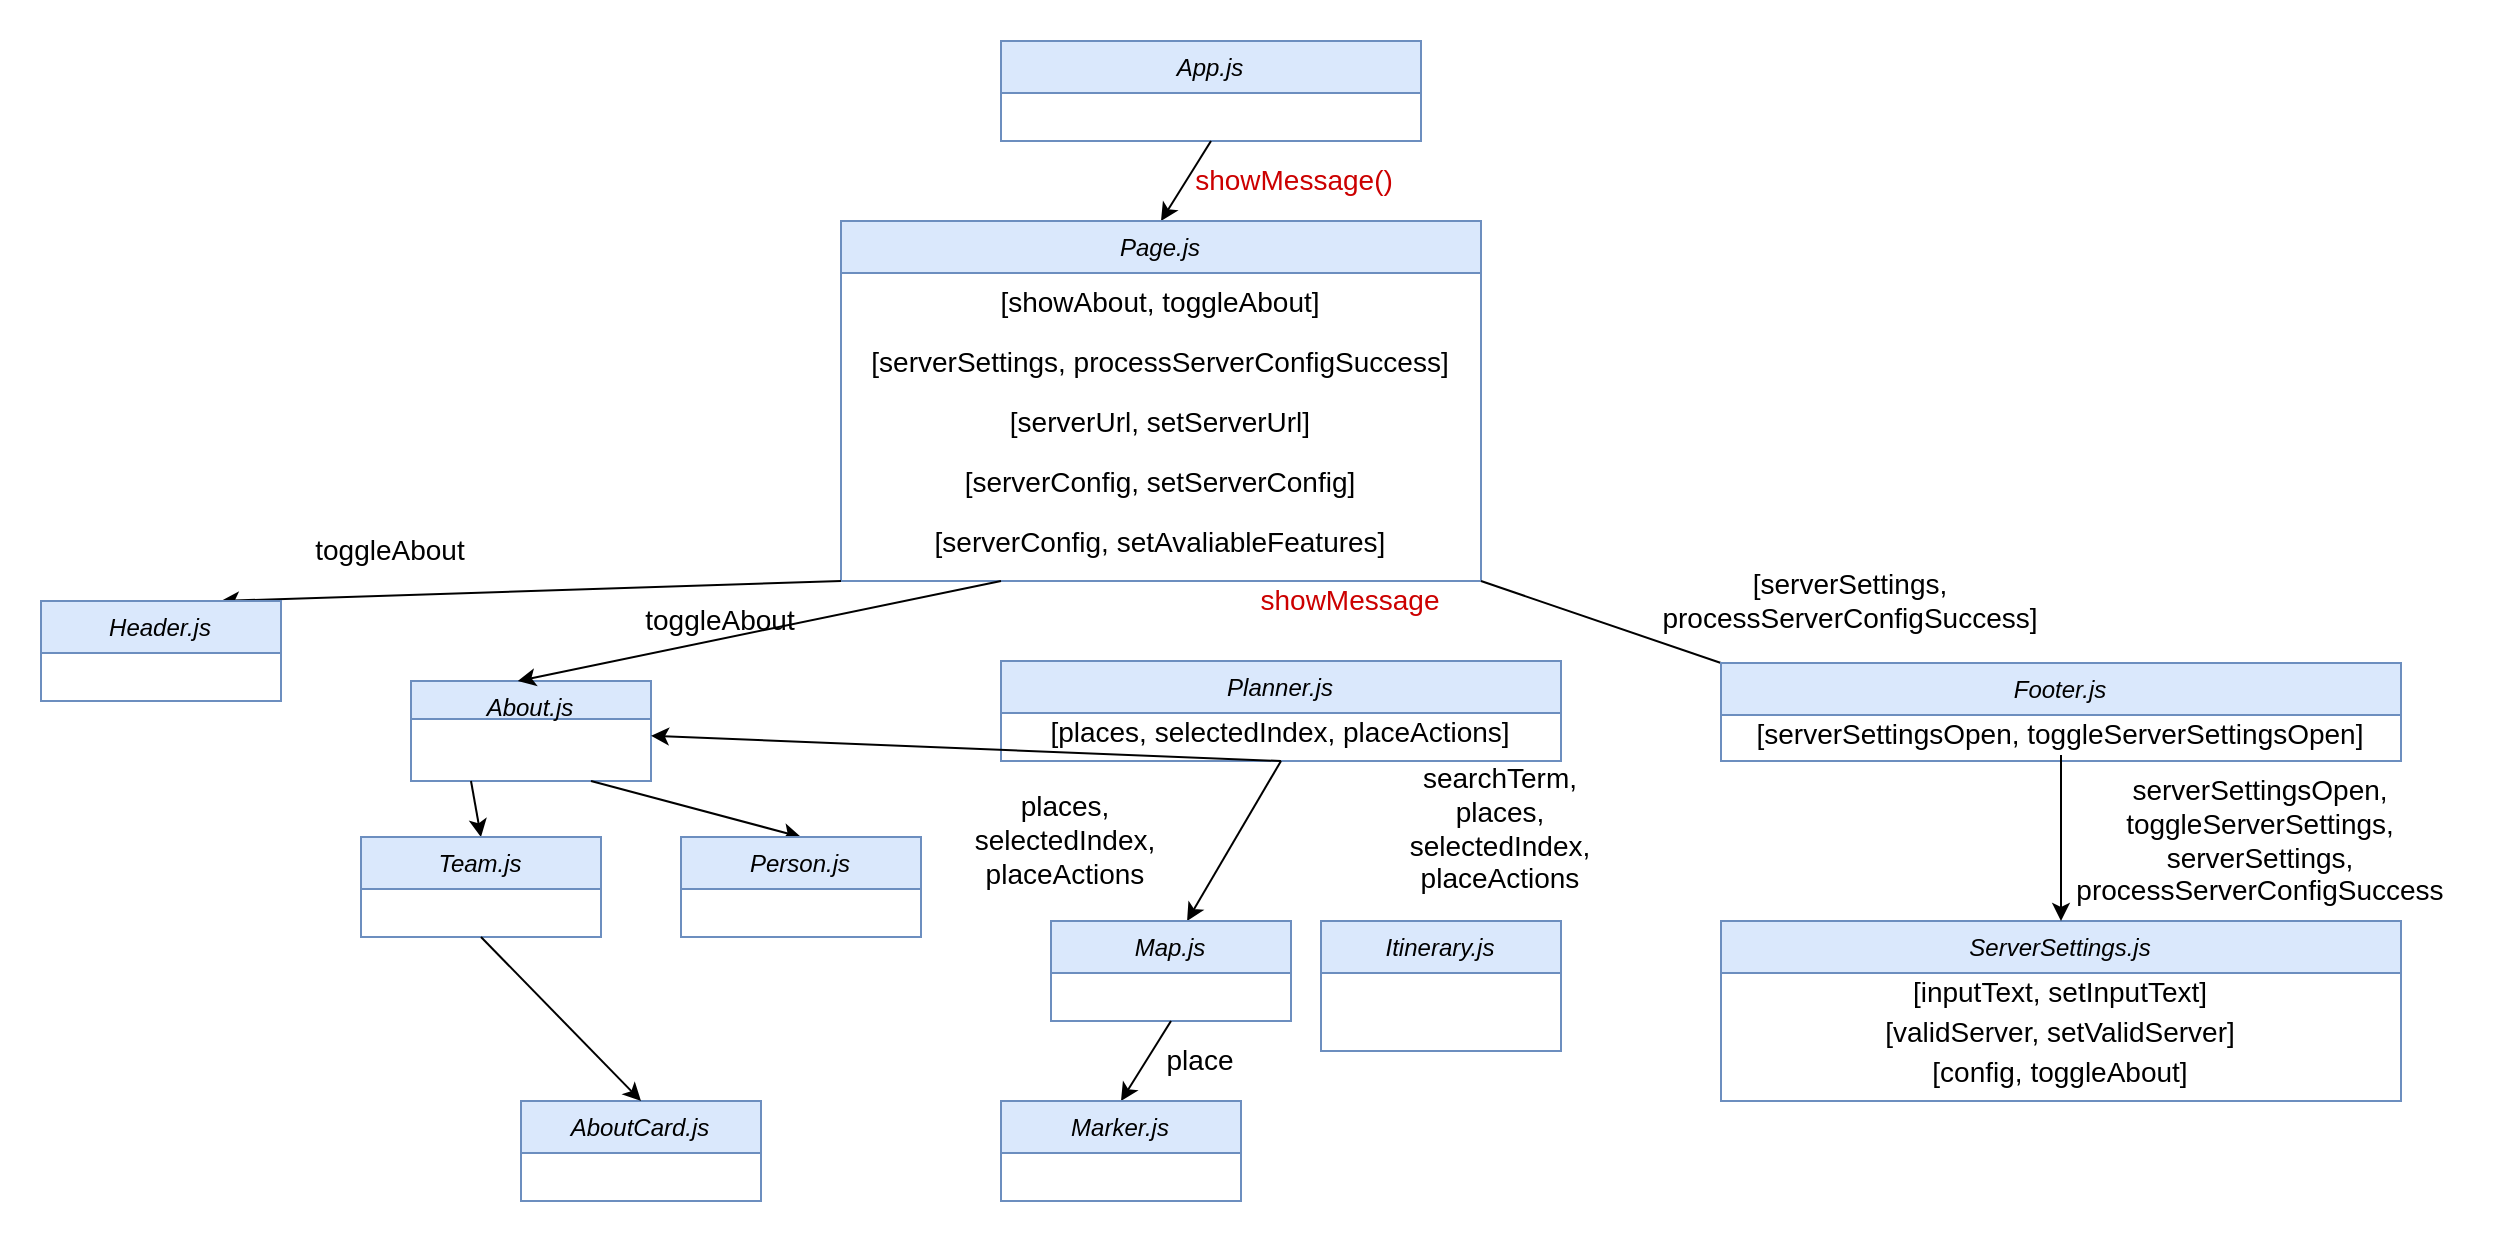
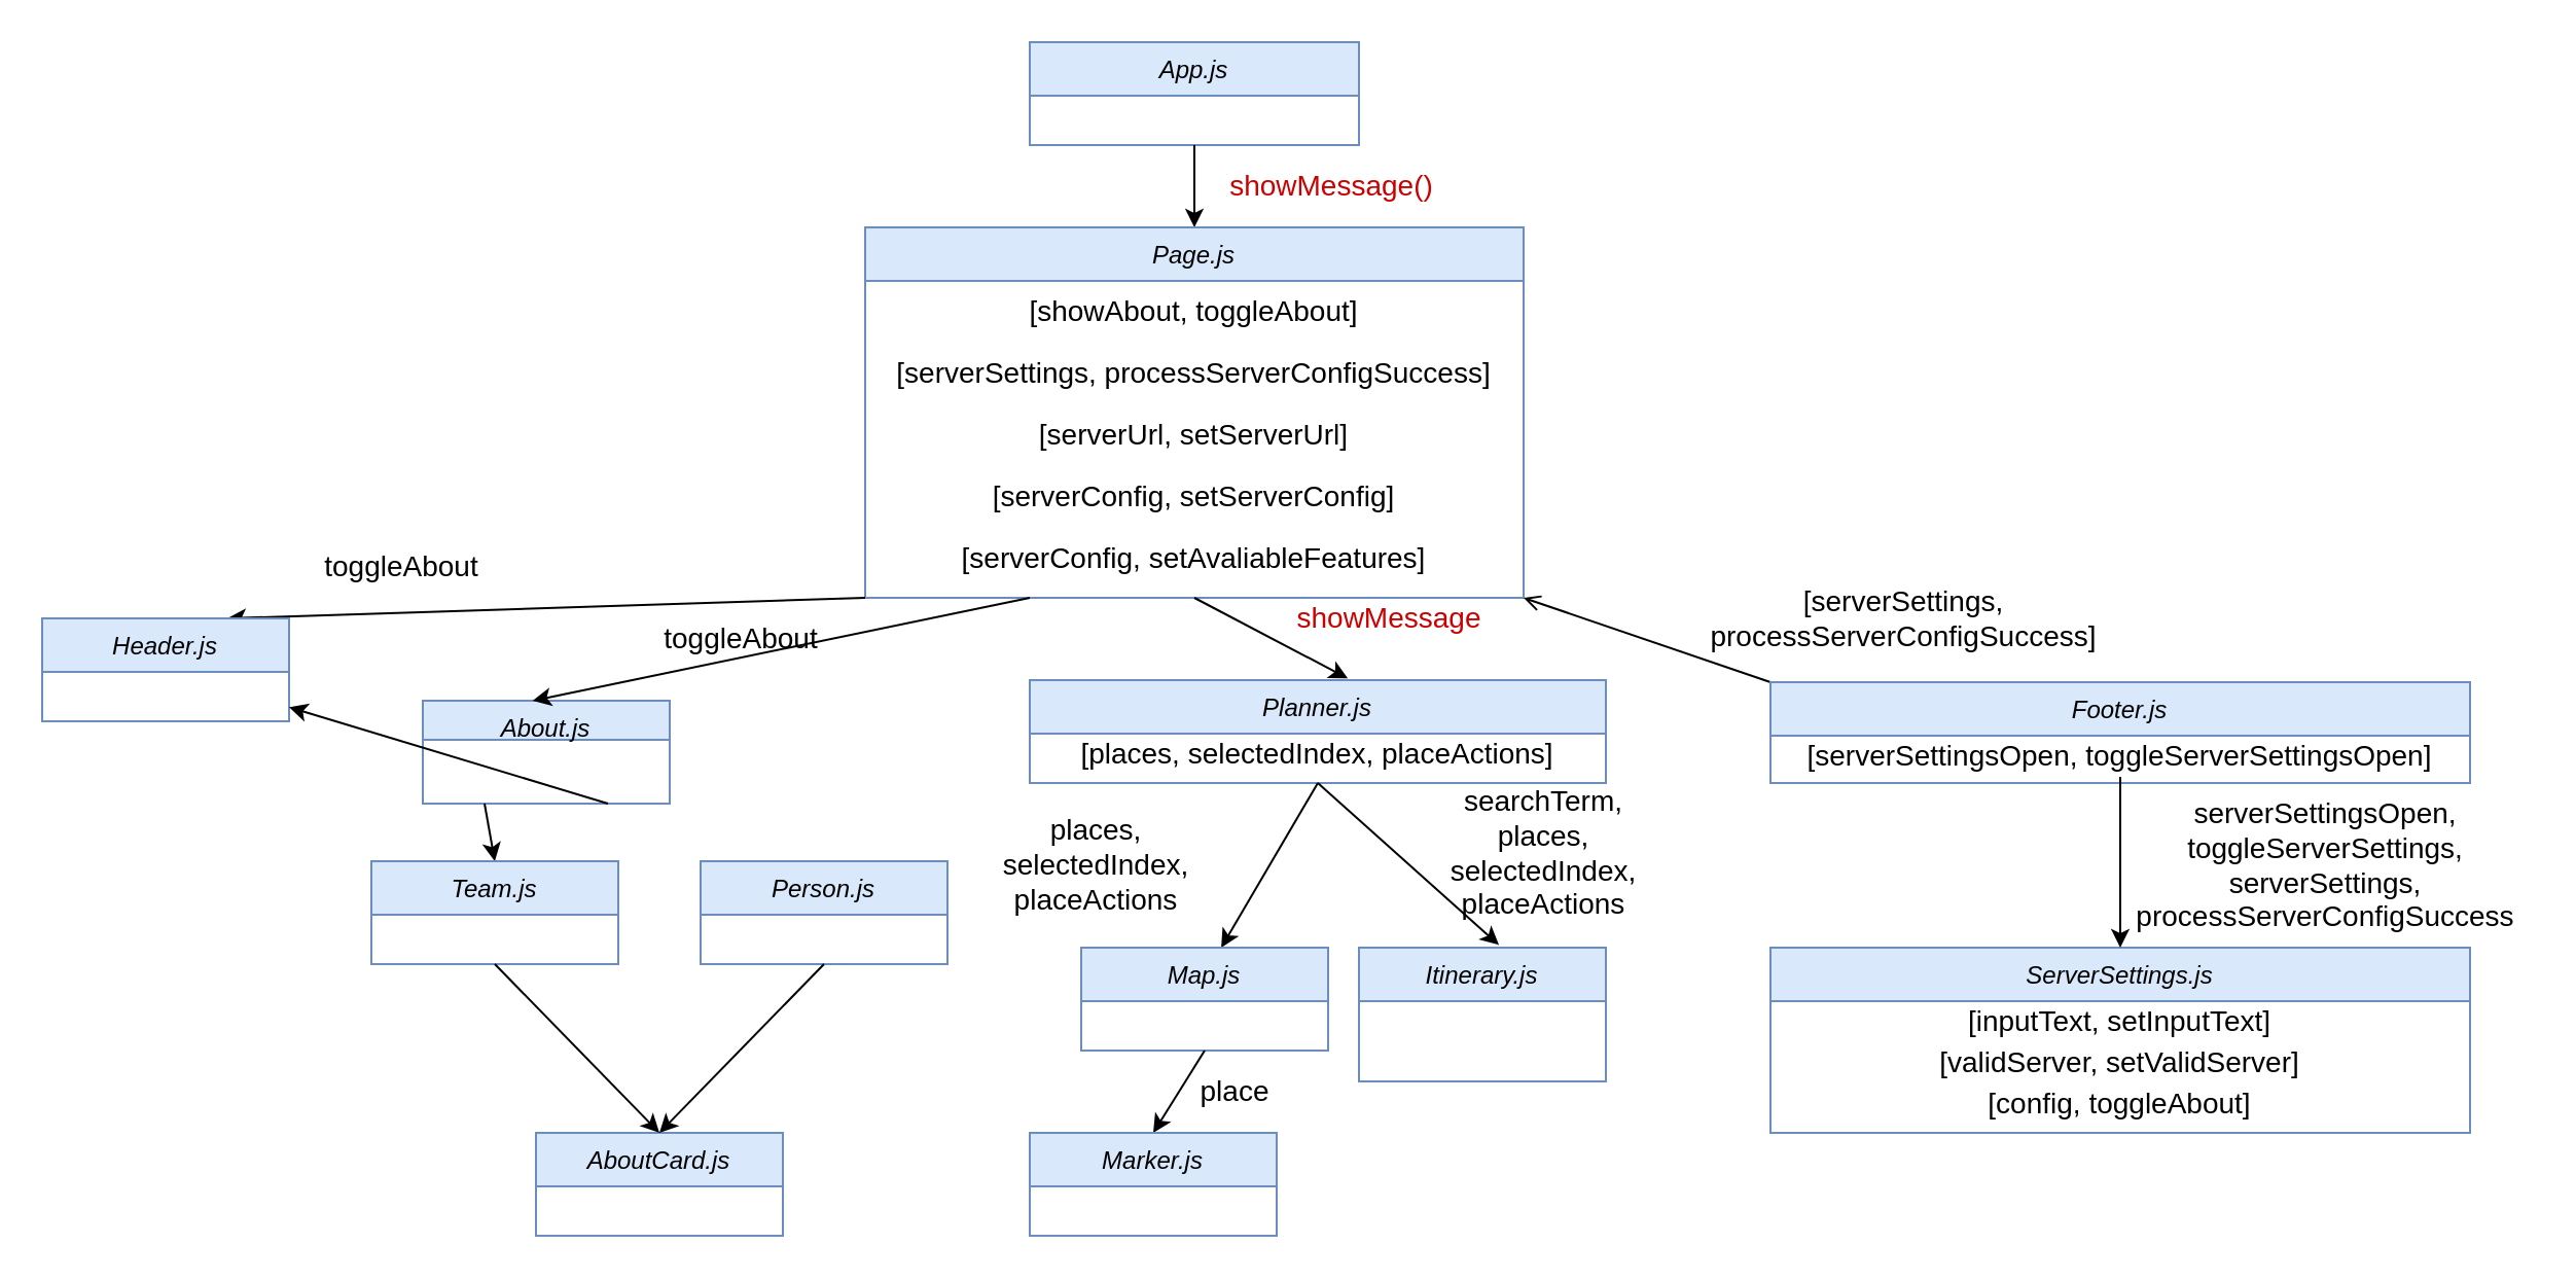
- <mxCell id="2" value="App.js" style="swimlane;fontStyle=2;align=center;verticalAlign=top;childLayout=stackLayout;horizontal=1;startSize=26;horizontalStack=0;resizeParent=1;resizeLast=0;collapsible=1;marginBottom=0;rounded=0;shadow=0;strokeWidth=1;fillColor=#dae8fc;strokeColor=#6c8ebf;" parent="1" vertex="1"><mxGeometry x="500" y="20" width="210" height="50" as="geometry"><mxRectangle x="230" y="140" width="160" height="26" as="alternateBounds" /></mxGeometry></mxCell>
+ <mxCell id="2" value="App.js" style="swimlane;fontStyle=2;align=center;verticalAlign=top;childLayout=stackLayout;horizontal=1;startSize=26;horizontalStack=0;resizeParent=1;resizeLast=0;collapsible=1;marginBottom=0;rounded=0;shadow=0;strokeWidth=1;fillColor=#dae8fc;strokeColor=#6c8ebf;" parent="1" vertex="1"><mxGeometry x="500" y="20" width="160" height="50" as="geometry"><mxRectangle x="230" y="140" width="160" height="26" as="alternateBounds" /></mxGeometry></mxCell>
- <mxCell id="21" value="" style="endArrow=none;html=1;fontSize=14;fontColor=#FF0000;entryX=1;entryY=1;entryDx=0;entryDy=0;exitX=0;exitY=0;exitDx=0;exitDy=0;" parent="1" source="22" target="4" edge="1"><mxGeometry width="50" height="50" relative="1" as="geometry"><mxPoint x="970" y="300" as="sourcePoint" /><mxPoint x="620" y="360" as="targetPoint" /></mxGeometry></mxCell>
+ <mxCell id="21" value="" style="endArrow=open;html=1;fontSize=14;fontColor=#FF0000;entryX=1;entryY=1;entryDx=0;entryDy=0;exitX=0;exitY=0;exitDx=0;exitDy=0;" parent="1" source="22" target="4" edge="1"><mxGeometry width="50" height="50" relative="1" as="geometry"><mxPoint x="970" y="300" as="sourcePoint" /><mxPoint x="620" y="360" as="targetPoint" /></mxGeometry></mxCell>
+ <mxCell id="19" value="" style="endArrow=classic;html=1;fontSize=14;exitX=0.5;exitY=1;exitDx=0;exitDy=0;entryX=0.552;entryY=-0.017;entryDx=0;entryDy=0;entryPerimeter=0;" parent="1" source="4" target="17" edge="1"><mxGeometry width="50" height="50" relative="1" as="geometry"><mxPoint x="570" y="410" as="sourcePoint" /><mxPoint x="620" y="360" as="targetPoint" /></mxGeometry></mxCell>
- <mxCell id="34" value="" style="endArrow=classic;html=1;fontColor=#CC0000;exitX=0.5;exitY=1;exitDx=0;exitDy=0;" parent="1" source="17" target="14" edge="1"><mxGeometry width="50" height="50" relative="1" as="geometry"><mxPoint x="790" y="370" as="sourcePoint" /><mxPoint x="600" y="280" as="targetPoint" /></mxGeometry></mxCell>
+ <mxCell id="34" value="" style="endArrow=classic;html=1;fontColor=#CC0000;entryX=0.567;entryY=-0.02;entryDx=0;entryDy=0;entryPerimeter=0;exitX=0.5;exitY=1;exitDx=0;exitDy=0;" parent="1" source="17" target="29" edge="1"><mxGeometry width="50" height="50" relative="1" as="geometry"><mxPoint x="790" y="370" as="sourcePoint" /><mxPoint x="600" y="280" as="targetPoint" /></mxGeometry></mxCell>
- <mxCell id="40" value="" style="endArrow=classic;html=1;exitX=0.75;exitY=1;exitDx=0;exitDy=0;entryX=0.5;entryY=0;entryDx=0;entryDy=0;" parent="1" source="14" target="42" edge="1"><mxGeometry width="50" height="50" relative="1" as="geometry"><mxPoint x="540" y="418" as="sourcePoint" /><mxPoint x="380" y="418" as="targetPoint" /></mxGeometry></mxCell>
+ <mxCell id="40" value="" style="endArrow=classic;html=1;exitX=0.75;exitY=1;exitDx=0;exitDy=0;" parent="1" source="14" target="12" edge="1"><mxGeometry width="50" height="50" relative="1" as="geometry"><mxPoint x="540" y="418" as="sourcePoint" /><mxPoint x="380" y="418" as="targetPoint" /></mxGeometry></mxCell>
+ <mxCell id="44" value="" style="endArrow=classic;html=1;exitX=0.5;exitY=1;exitDx=0;exitDy=0;entryX=0.5;entryY=0;entryDx=0;entryDy=0;" parent="1" source="42" target="43" edge="1"><mxGeometry width="50" height="50" relative="1" as="geometry"><mxPoint x="540" y="418" as="sourcePoint" /><mxPoint x="370" y="548" as="targetPoint" /></mxGeometry></mxCell>
